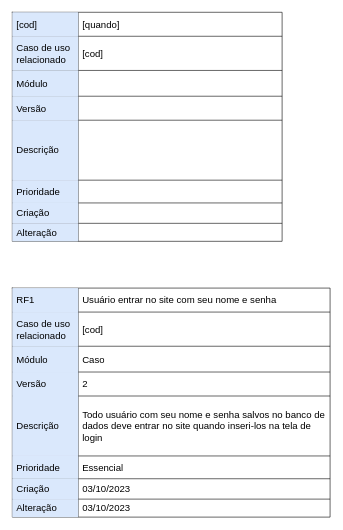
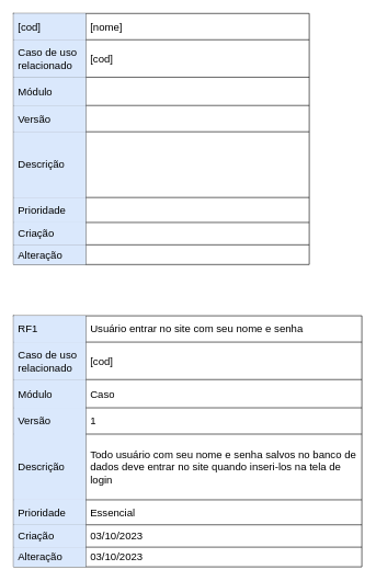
- <mxCell id="5" value="[quando]" style="shape=partialRectangle;html=1;whiteSpace=wrap;connectable=0;strokeColor=inherit;overflow=hidden;fillColor=none;top=0;left=0;bottom=0;right=0;pointerEvents=1;fontSize=16;align=left;spacingLeft=5;" vertex="1" parent="3"><mxGeometry x="110" width="340" height="40" as="geometry"><mxRectangle width="340" height="40" as="alternateBounds" /></mxGeometry></mxCell>
+ <mxCell id="5" value="[nome]" style="shape=partialRectangle;html=1;whiteSpace=wrap;connectable=0;strokeColor=inherit;overflow=hidden;fillColor=none;top=0;left=0;bottom=0;right=0;pointerEvents=1;fontSize=16;align=left;spacingLeft=5;" vertex="1" parent="3"><mxGeometry x="110" width="340" height="40" as="geometry"><mxRectangle width="340" height="40" as="alternateBounds" /></mxGeometry></mxCell>
- <mxCell id="39" value="2" style="shape=partialRectangle;html=1;whiteSpace=wrap;connectable=0;strokeColor=inherit;overflow=hidden;fillColor=none;top=0;left=0;bottom=0;right=0;pointerEvents=1;fontSize=16;align=left;spacingLeft=5;" vertex="1" parent="37"><mxGeometry x="110" width="420" height="40" as="geometry"><mxRectangle width="420" height="40" as="alternateBounds" /></mxGeometry></mxCell>
+ <mxCell id="39" value="1" style="shape=partialRectangle;html=1;whiteSpace=wrap;connectable=0;strokeColor=inherit;overflow=hidden;fillColor=none;top=0;left=0;bottom=0;right=0;pointerEvents=1;fontSize=16;align=left;spacingLeft=5;" vertex="1" parent="37"><mxGeometry x="110" width="420" height="40" as="geometry"><mxRectangle width="420" height="40" as="alternateBounds" /></mxGeometry></mxCell>
